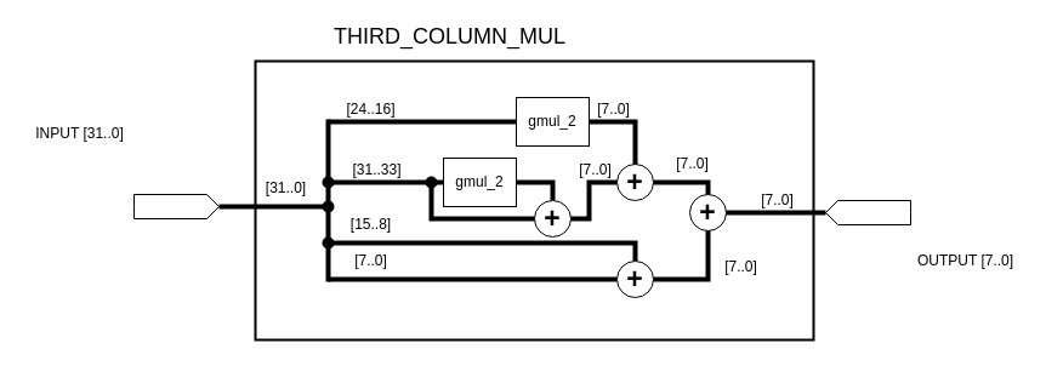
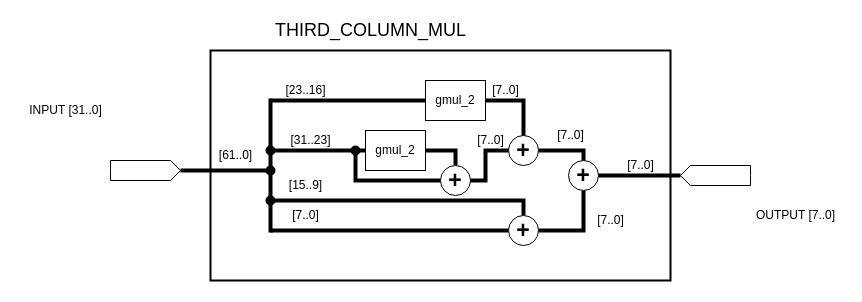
- <mxCell id="34" value="[24..16]" style="text;html=1;align=center;verticalAlign=middle;resizable=0;points=[];autosize=1;strokeColor=none;" parent="1" vertex="1"><mxGeometry x="275" y="80" width="60" height="20" as="geometry" /></mxCell>
+ <mxCell id="34" value="[23..16]" style="text;html=1;align=center;verticalAlign=middle;resizable=0;points=[];autosize=1;strokeColor=none;" parent="1" vertex="1"><mxGeometry x="275" y="80" width="60" height="20" as="geometry" /></mxCell>
- <mxCell id="35" value="[31..33]" style="text;html=1;align=center;verticalAlign=middle;resizable=0;points=[];autosize=1;strokeColor=none;" parent="1" vertex="1"><mxGeometry x="280" y="130" width="60" height="20" as="geometry" /></mxCell>
+ <mxCell id="35" value="[31..23]" style="text;html=1;align=center;verticalAlign=middle;resizable=0;points=[];autosize=1;strokeColor=none;" parent="1" vertex="1"><mxGeometry x="280" y="130" width="60" height="20" as="geometry" /></mxCell>
- <mxCell id="31" value="[31..0]" style="text;html=1;align=center;verticalAlign=middle;resizable=0;points=[];autosize=1;strokeColor=none;" parent="1" vertex="1"><mxGeometry x="210" y="145" width="50" height="20" as="geometry" /></mxCell>
+ <mxCell id="31" value="[61..0]" style="text;html=1;align=center;verticalAlign=middle;resizable=0;points=[];autosize=1;strokeColor=none;" parent="1" vertex="1"><mxGeometry x="210" y="145" width="50" height="20" as="geometry" /></mxCell>
- <mxCell id="33" value="[15..8]" style="text;html=1;align=center;verticalAlign=middle;resizable=0;points=[];autosize=1;strokeColor=none;" parent="1" vertex="1"><mxGeometry x="280" y="175" width="50" height="20" as="geometry" /></mxCell>
+ <mxCell id="33" value="[15..9]" style="text;html=1;align=center;verticalAlign=middle;resizable=0;points=[];autosize=1;strokeColor=none;" parent="1" vertex="1"><mxGeometry x="280" y="175" width="50" height="20" as="geometry" /></mxCell>
